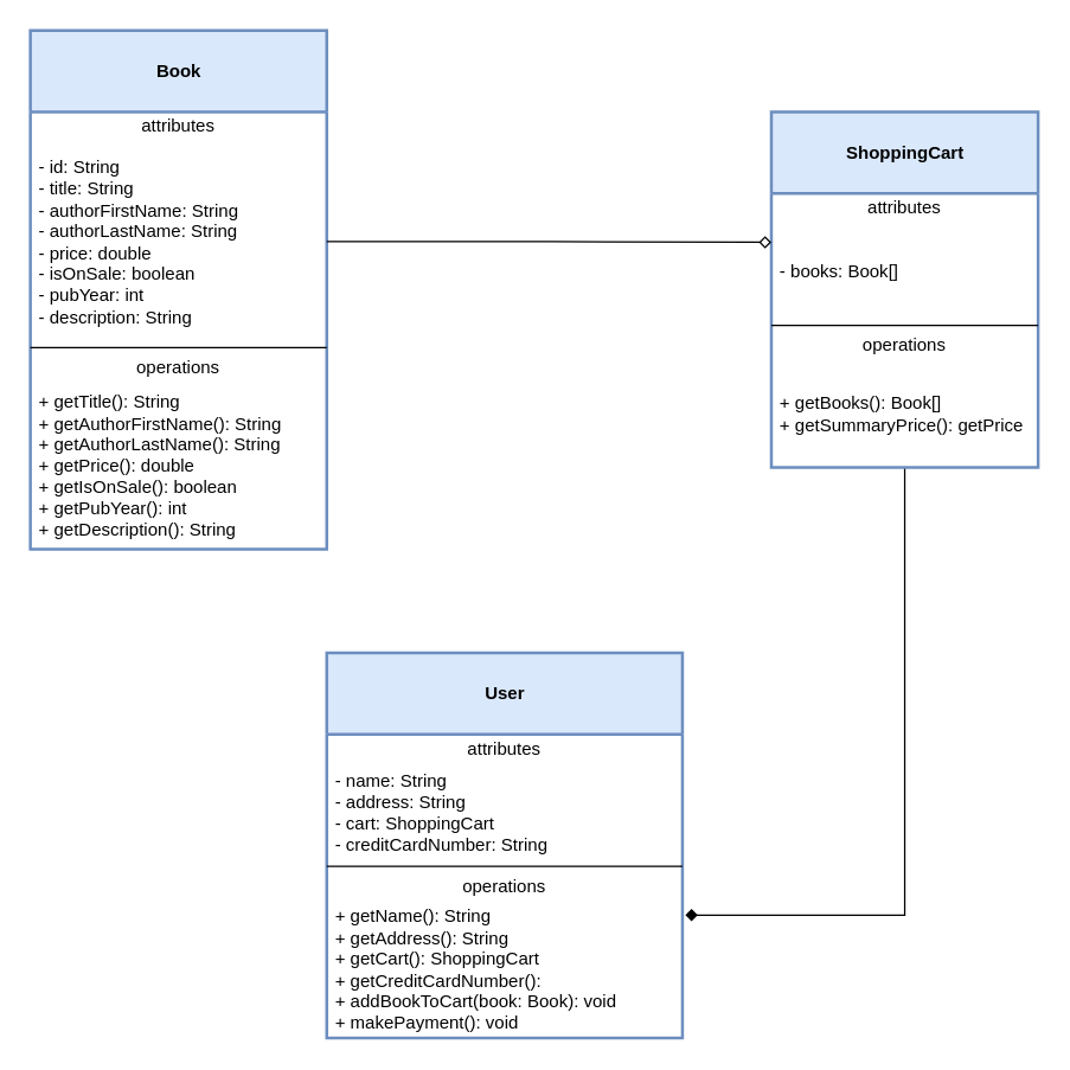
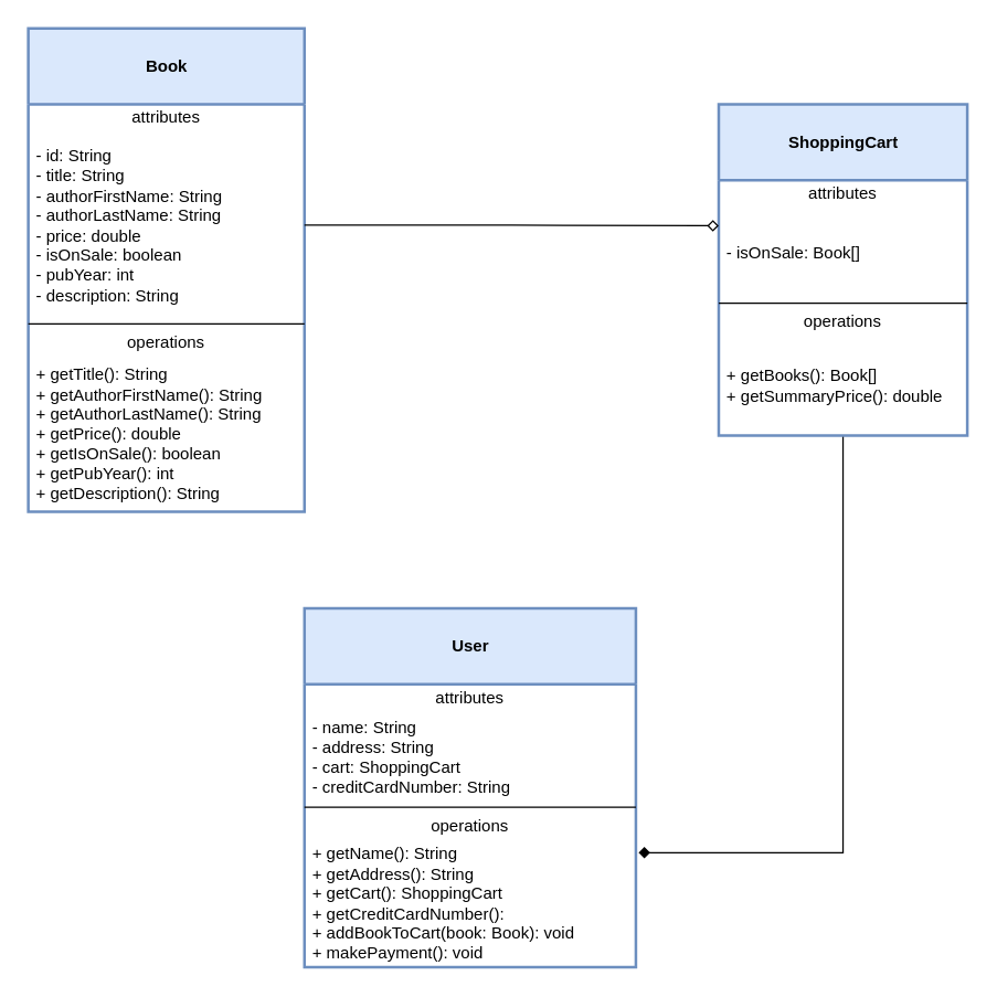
- <mxCell id="11" value="- books: Book[]" style="text;html=1;strokeColor=none;fillColor=none;align=left;verticalAlign=middle;spacingLeft=4;spacingRight=4;overflow=hidden;rotatable=0;points=[[0,0.5],[1,0.5]];portConstraint=eastwest;" vertex="1" parent="9"><mxGeometry y="75" width="180" height="65" as="geometry" /></mxCell>
+ <mxCell id="11" value="- isOnSale: Book[]" style="text;html=1;strokeColor=none;fillColor=none;align=left;verticalAlign=middle;spacingLeft=4;spacingRight=4;overflow=hidden;rotatable=0;points=[[0,0.5],[1,0.5]];portConstraint=eastwest;" vertex="1" parent="9"><mxGeometry y="75" width="180" height="65" as="geometry" /></mxCell>
- <mxCell id="14" value="&lt;div&gt;+ getBooks(): Book[]&lt;/div&gt;&lt;div&gt;+ getSummaryPrice(): getPrice&lt;br&gt;&lt;/div&gt;" style="text;html=1;strokeColor=none;fillColor=none;align=left;verticalAlign=middle;spacingLeft=4;spacingRight=4;overflow=hidden;rotatable=0;points=[[0,0.5],[1,0.5]];portConstraint=eastwest;" vertex="1" parent="9"><mxGeometry y="168" width="180" height="72" as="geometry" /></mxCell>
+ <mxCell id="14" value="&lt;div&gt;+ getBooks(): Book[]&lt;/div&gt;&lt;div&gt;+ getSummaryPrice(): double&lt;br&gt;&lt;/div&gt;" style="text;html=1;strokeColor=none;fillColor=none;align=left;verticalAlign=middle;spacingLeft=4;spacingRight=4;overflow=hidden;rotatable=0;points=[[0,0.5],[1,0.5]];portConstraint=eastwest;" vertex="1" parent="9"><mxGeometry y="168" width="180" height="72" as="geometry" /></mxCell>
